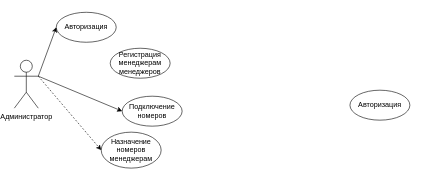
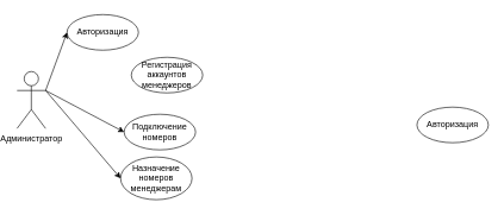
- <mxCell id="4" value="Регистрация менеджерам менеджеров" style="ellipse;whiteSpace=wrap;html=1;" vertex="1" parent="1"><mxGeometry x="180" y="80" width="100" height="50" as="geometry" /></mxCell>
+ <mxCell id="4" value="Регистрация аккаунтов менеджеров" style="ellipse;whiteSpace=wrap;html=1;" vertex="1" parent="1"><mxGeometry x="180" y="80" width="100" height="50" as="geometry" /></mxCell>
- <mxCell id="10" value="" style="endArrow=classic;html=1;rounded=0;entryX=0;entryY=0.5;entryDx=0;entryDy=0;exitX=1;exitY=0.333;exitDx=0;exitDy=0;exitPerimeter=0;dashed=1;" edge="1" parent="1" source="2" target="6"><mxGeometry width="50" height="50" relative="1" as="geometry"><mxPoint x="90" y="156.667" as="sourcePoint" /><mxPoint x="120" y="75" as="targetPoint" /></mxGeometry></mxCell>
+ <mxCell id="10" value="" style="endArrow=classic;html=1;rounded=0;entryX=0;entryY=0.5;entryDx=0;entryDy=0;exitX=1;exitY=0.333;exitDx=0;exitDy=0;exitPerimeter=0;" edge="1" parent="1" source="2" target="6"><mxGeometry width="50" height="50" relative="1" as="geometry"><mxPoint x="90" y="156.667" as="sourcePoint" /><mxPoint x="120" y="75" as="targetPoint" /></mxGeometry></mxCell>
- <mxCell id="7" value="Подключение номеров" style="ellipse;whiteSpace=wrap;html=1;" vertex="1" parent="1"><mxGeometry x="200" y="160" width="100" height="50" as="geometry" /></mxCell>
+ <mxCell id="7" value="Подключение номеров" style="ellipse;whiteSpace=wrap;html=1;" vertex="1" parent="1"><mxGeometry x="170" y="160" width="100" height="50" as="geometry" /></mxCell>
